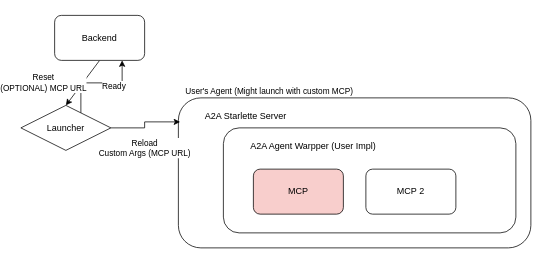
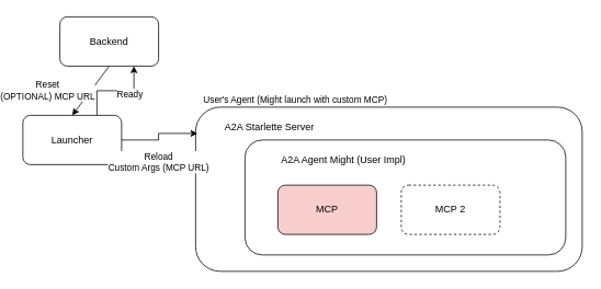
- <mxCell id="9" value="Launcher" style="rhombus;whiteSpace=wrap;html=1;" parent="1" vertex="1"><mxGeometry x="20" y="140" width="120" height="60" as="geometry" /></mxCell>
+ <mxCell id="9" value="Launcher" style="rounded=1;whiteSpace=wrap;html=1;" parent="1" vertex="1"><mxGeometry x="20" y="140" width="120" height="60" as="geometry" /></mxCell>
- <mxCell id="5" value="A2A Agent Warpper (User Impl)" style="text;strokeColor=none;align=center;fillColor=none;html=1;verticalAlign=middle;whiteSpace=wrap;rounded=0;" parent="1" vertex="1"><mxGeometry x="310" y="180" width="200" height="30" as="geometry" /></mxCell>
+ <mxCell id="5" value="A2A Agent Might (User Impl)" style="text;strokeColor=none;align=center;fillColor=none;html=1;verticalAlign=middle;whiteSpace=wrap;rounded=0;" parent="1" vertex="1"><mxGeometry x="310" y="180" width="200" height="30" as="geometry" /></mxCell>
- <mxCell id="15" value="MCP 2" style="rounded=1;whiteSpace=wrap;html=1;" parent="1" vertex="1"><mxGeometry x="480" y="225" width="120" height="60" as="geometry" /></mxCell>
+ <mxCell id="15" value="MCP 2" style="rounded=1;whiteSpace=wrap;html=1;dashed=1;" parent="1" vertex="1"><mxGeometry x="480" y="225" width="120" height="60" as="geometry" /></mxCell>
